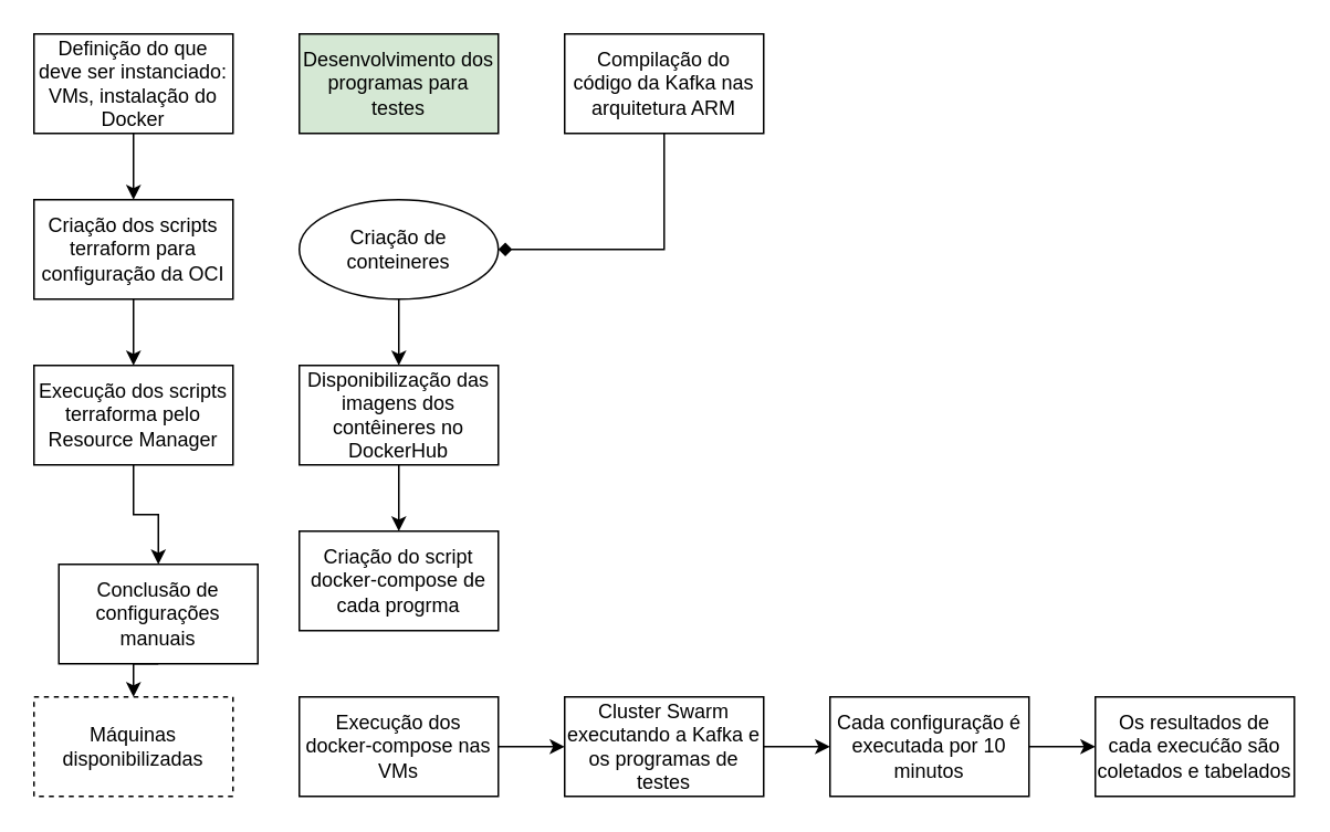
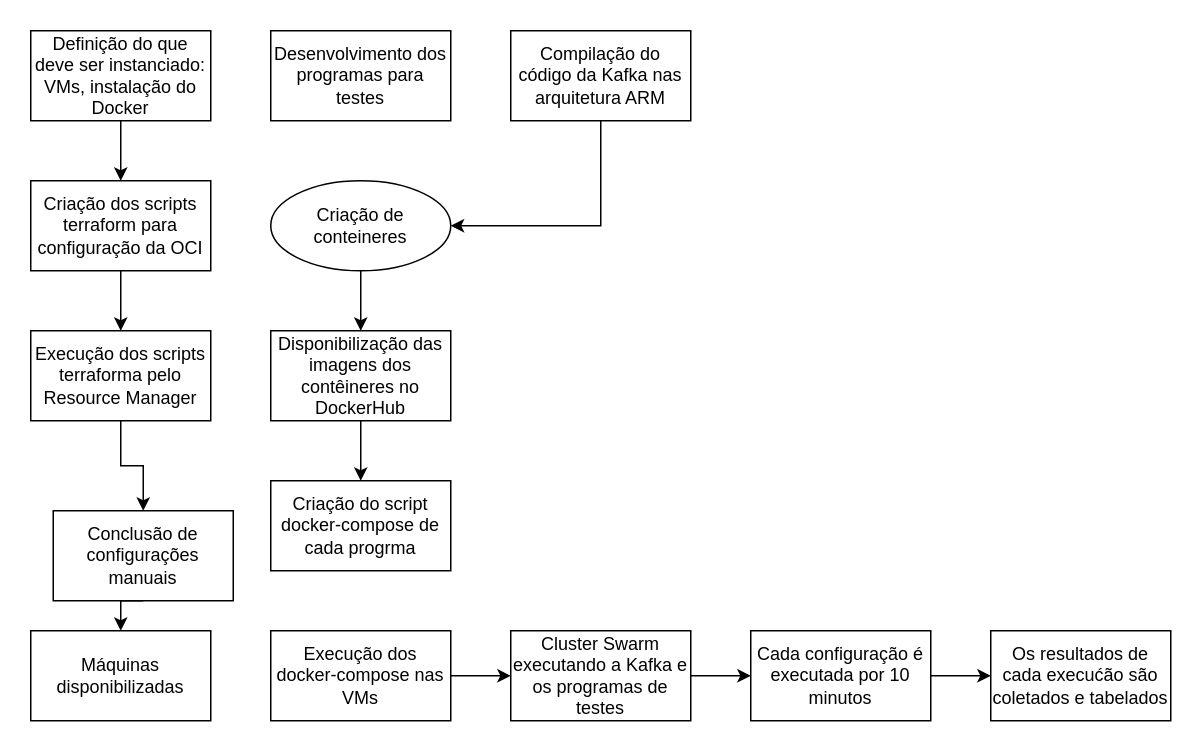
- <mxCell id="8" value="Desenvolvimento dos programas para testes" style="rounded=0;whiteSpace=wrap;html=1;fillColor=#d5e8d4;" vertex="1" parent="1"><mxGeometry x="180" y="20" width="120" height="60" as="geometry" /></mxCell>
+ <mxCell id="8" value="Desenvolvimento dos programas para testes" style="rounded=0;whiteSpace=wrap;html=1;" vertex="1" parent="1"><mxGeometry x="180" y="20" width="120" height="60" as="geometry" /></mxCell>
- <mxCell id="16" style="edgeStyle=orthogonalEdgeStyle;rounded=0;orthogonalLoop=1;jettySize=auto;html=1;exitX=0.5;exitY=1;exitDx=0;exitDy=0;entryX=1;entryY=0.5;entryDx=0;entryDy=0;endArrow=diamond;" edge="1" parent="1" source="17" target="10"><mxGeometry relative="1" as="geometry" /></mxCell>
+ <mxCell id="16" style="edgeStyle=orthogonalEdgeStyle;rounded=0;orthogonalLoop=1;jettySize=auto;html=1;exitX=0.5;exitY=1;exitDx=0;exitDy=0;entryX=1;entryY=0.5;entryDx=0;entryDy=0;" edge="1" parent="1" source="17" target="10"><mxGeometry relative="1" as="geometry" /></mxCell>
- <mxCell id="15" value="Máquinas disponibilizadas" style="rounded=0;whiteSpace=wrap;html=1;dashed=1;" vertex="1" parent="1"><mxGeometry x="20" y="420" width="120" height="60" as="geometry" /></mxCell>
+ <mxCell id="15" value="Máquinas disponibilizadas" style="rounded=0;whiteSpace=wrap;html=1;" vertex="1" parent="1"><mxGeometry x="20" y="420" width="120" height="60" as="geometry" /></mxCell>
